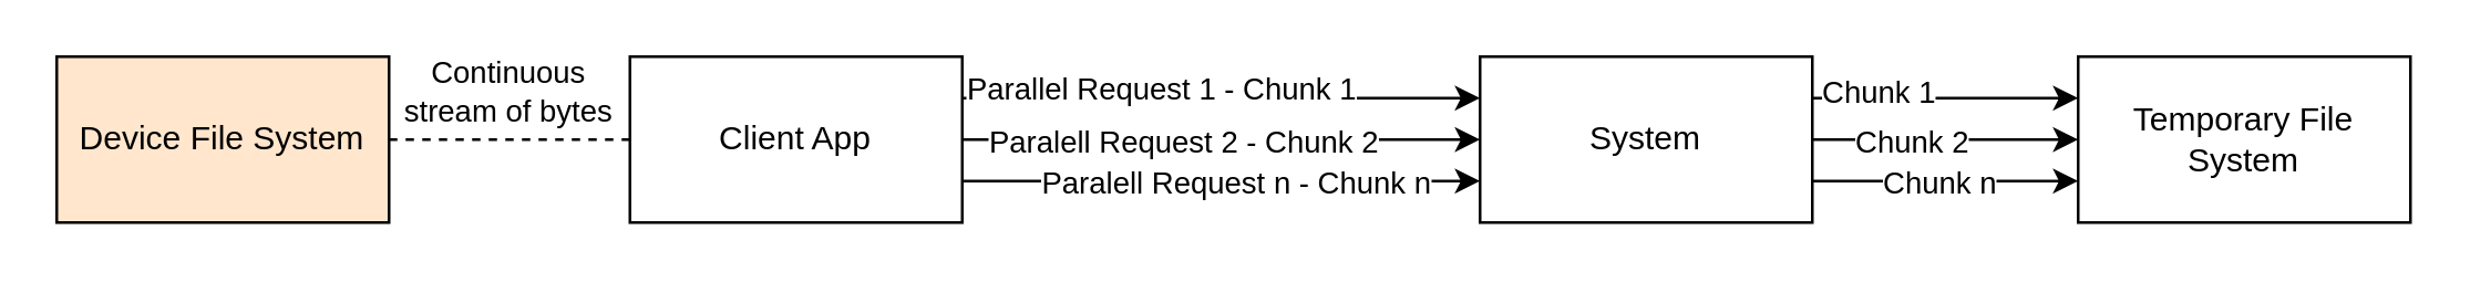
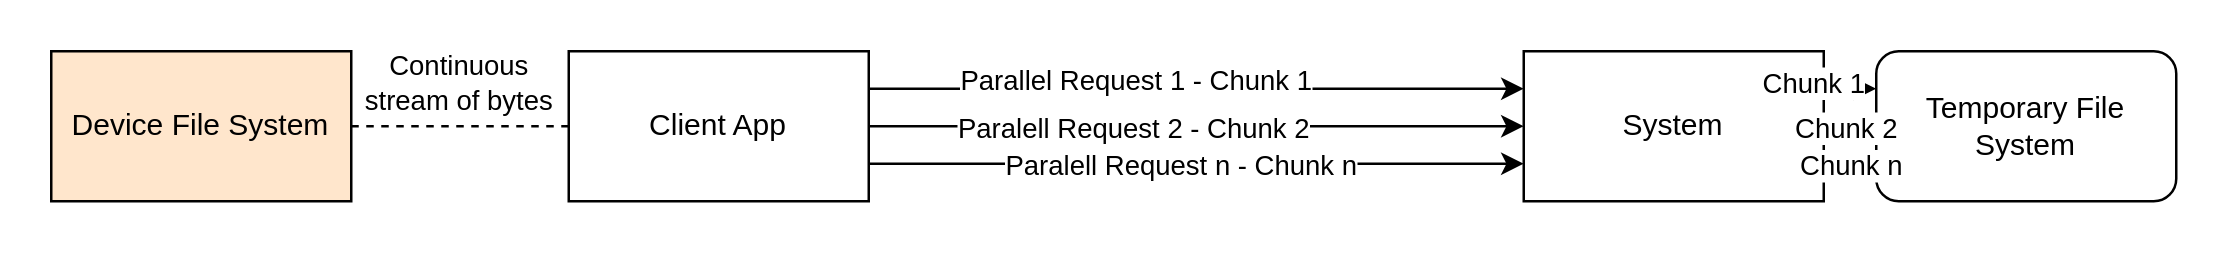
- <mxCell id="6" value="System" style="rounded=0;whiteSpace=wrap;html=1;" vertex="1" parent="1"><mxGeometry x="534" y="20" width="120" height="60" as="geometry" /></mxCell>
+ <mxCell id="6" value="System" style="rounded=0;whiteSpace=wrap;html=1;" vertex="1" parent="1"><mxGeometry x="609" y="20" width="120" height="60" as="geometry" /></mxCell>
- <mxCell id="7" value="Temporary File System" style="rounded=0;whiteSpace=wrap;html=1;" vertex="1" parent="1"><mxGeometry x="750" y="20" width="120" height="60" as="geometry" /></mxCell>
+ <mxCell id="7" value="Temporary File System" style="whiteSpace=wrap;html=1;rounded=1;" vertex="1" parent="1"><mxGeometry x="750" y="20" width="120" height="60" as="geometry" /></mxCell>
